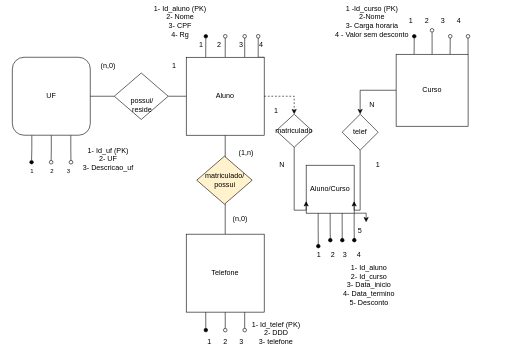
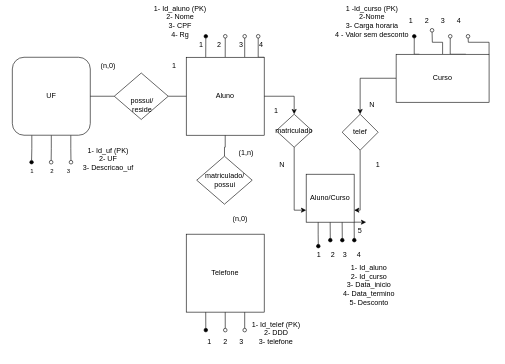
- <mxCell id="14" value="Curso" style="whiteSpace=wrap;html=1;aspect=fixed;" vertex="1" parent="1"><mxGeometry x="660" y="90" width="120" height="120" as="geometry" /></mxCell>
+ <mxCell id="14" value="Curso" style="whiteSpace=wrap;html=1;aspect=fixed;" vertex="1" parent="1"><mxGeometry x="660" y="90" width="155" height="80" as="geometry" /></mxCell>
- <mxCell id="3" style="edgeStyle=orthogonalEdgeStyle;rounded=0;orthogonalLoop=1;jettySize=auto;html=1;exitX=1;exitY=0.5;exitDx=0;exitDy=0;entryX=0.5;entryY=0;entryDx=0;entryDy=0;dashed=1;" edge="1" parent="1" source="8" target="39"><mxGeometry relative="1" as="geometry" /></mxCell>
+ <mxCell id="3" style="edgeStyle=orthogonalEdgeStyle;rounded=0;orthogonalLoop=1;jettySize=auto;html=1;exitX=1;exitY=0.5;exitDx=0;exitDy=0;entryX=0.5;entryY=0;entryDx=0;entryDy=0;" edge="1" parent="1" source="8" target="39"><mxGeometry relative="1" as="geometry" /></mxCell>
- <mxCell id="26" value="matriculado/&lt;div&gt;possui&lt;/div&gt;" style="rhombus;whiteSpace=wrap;html=1;fillColor=#fff2cc;" vertex="1" parent="1"><mxGeometry x="327.5" y="260" width="92.5" height="80" as="geometry" /></mxCell>
+ <mxCell id="26" value="matriculado/&lt;div&gt;possui&lt;/div&gt;" style="rhombus;whiteSpace=wrap;html=1;" vertex="1" parent="1"><mxGeometry x="327.5" y="260" width="92.5" height="80" as="geometry" /></mxCell>
- <mxCell id="37" value="Aluno/Curso" style="whiteSpace=wrap;html=1;aspect=fixed;" vertex="1" parent="1"><mxGeometry x="510" y="275" width="80" height="80" as="geometry" /></mxCell>
+ <mxCell id="37" value="Aluno/Curso" style="whiteSpace=wrap;html=1;aspect=fixed;" vertex="1" parent="1"><mxGeometry x="510" y="290" width="80" height="80" as="geometry" /></mxCell>
- <mxCell id="2" style="edgeStyle=orthogonalEdgeStyle;rounded=0;orthogonalLoop=1;jettySize=auto;html=1;verticalAlign=middle;endArrow=none;endFill=0;" edge="1" parent="1" source="8" target="18"><mxGeometry relative="1" as="geometry" /></mxCell>
+ <mxCell id="2" style="edgeStyle=orthogonalEdgeStyle;rounded=0;orthogonalLoop=1;jettySize=auto;html=1;verticalAlign=middle;endArrow=none;endFill=0;" edge="1" parent="1" source="8" target="26"><mxGeometry relative="1" as="geometry" /></mxCell>
